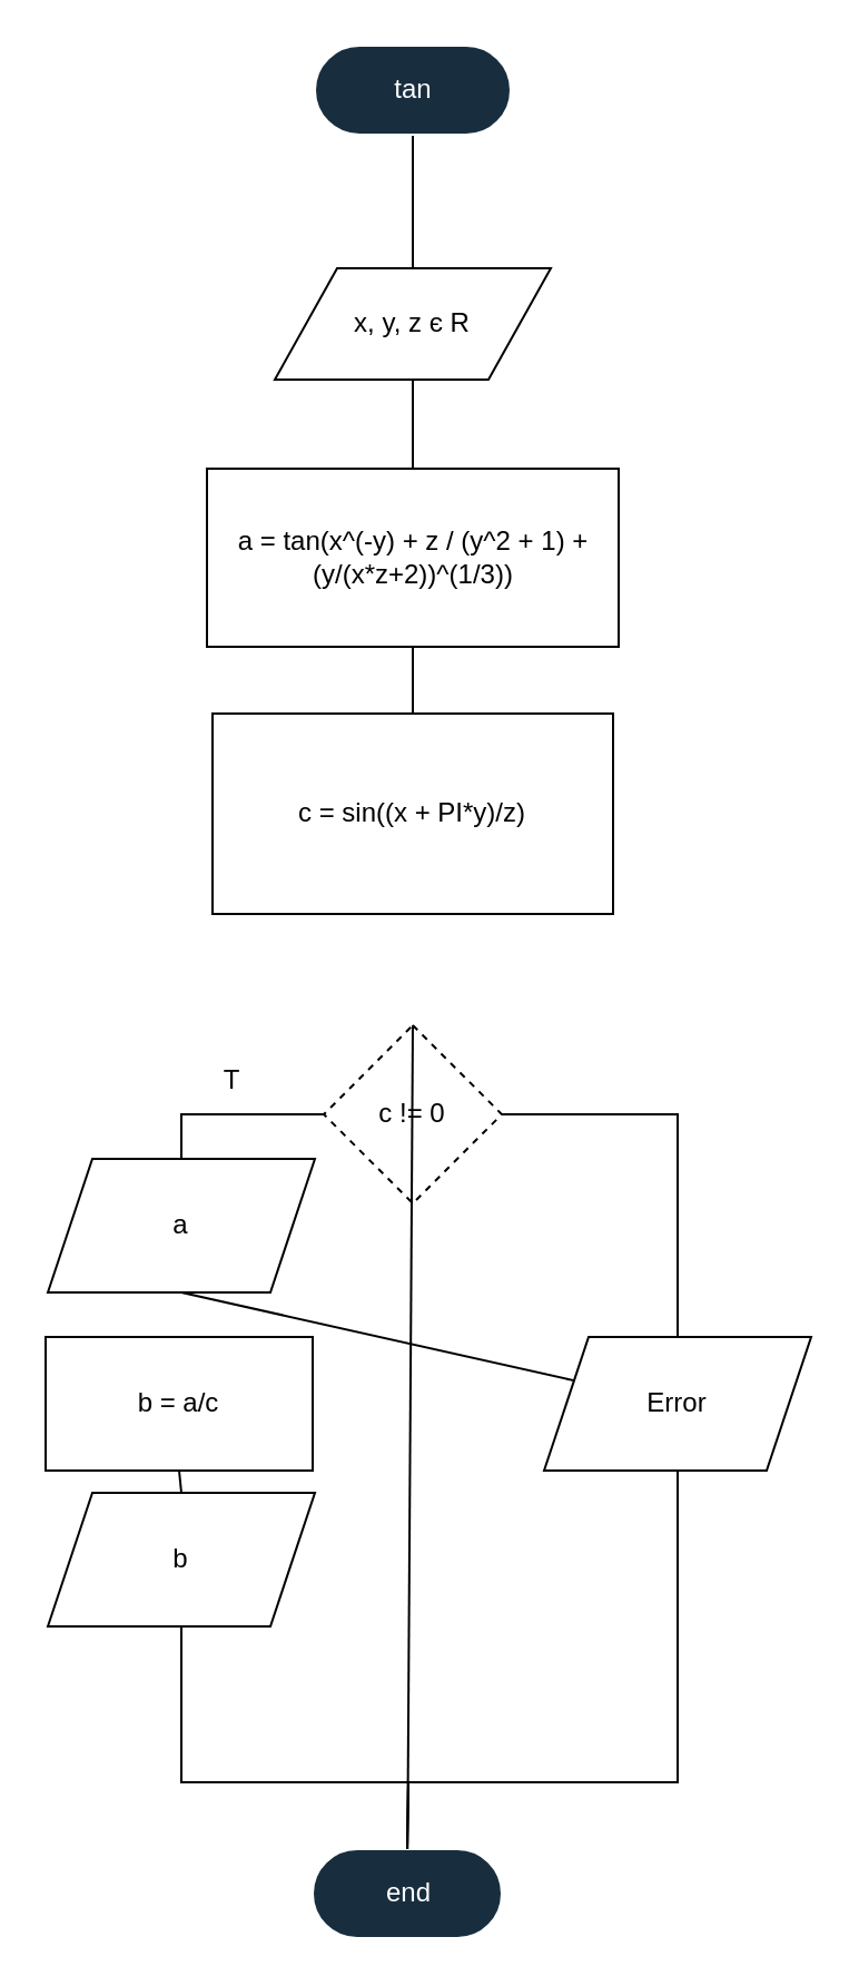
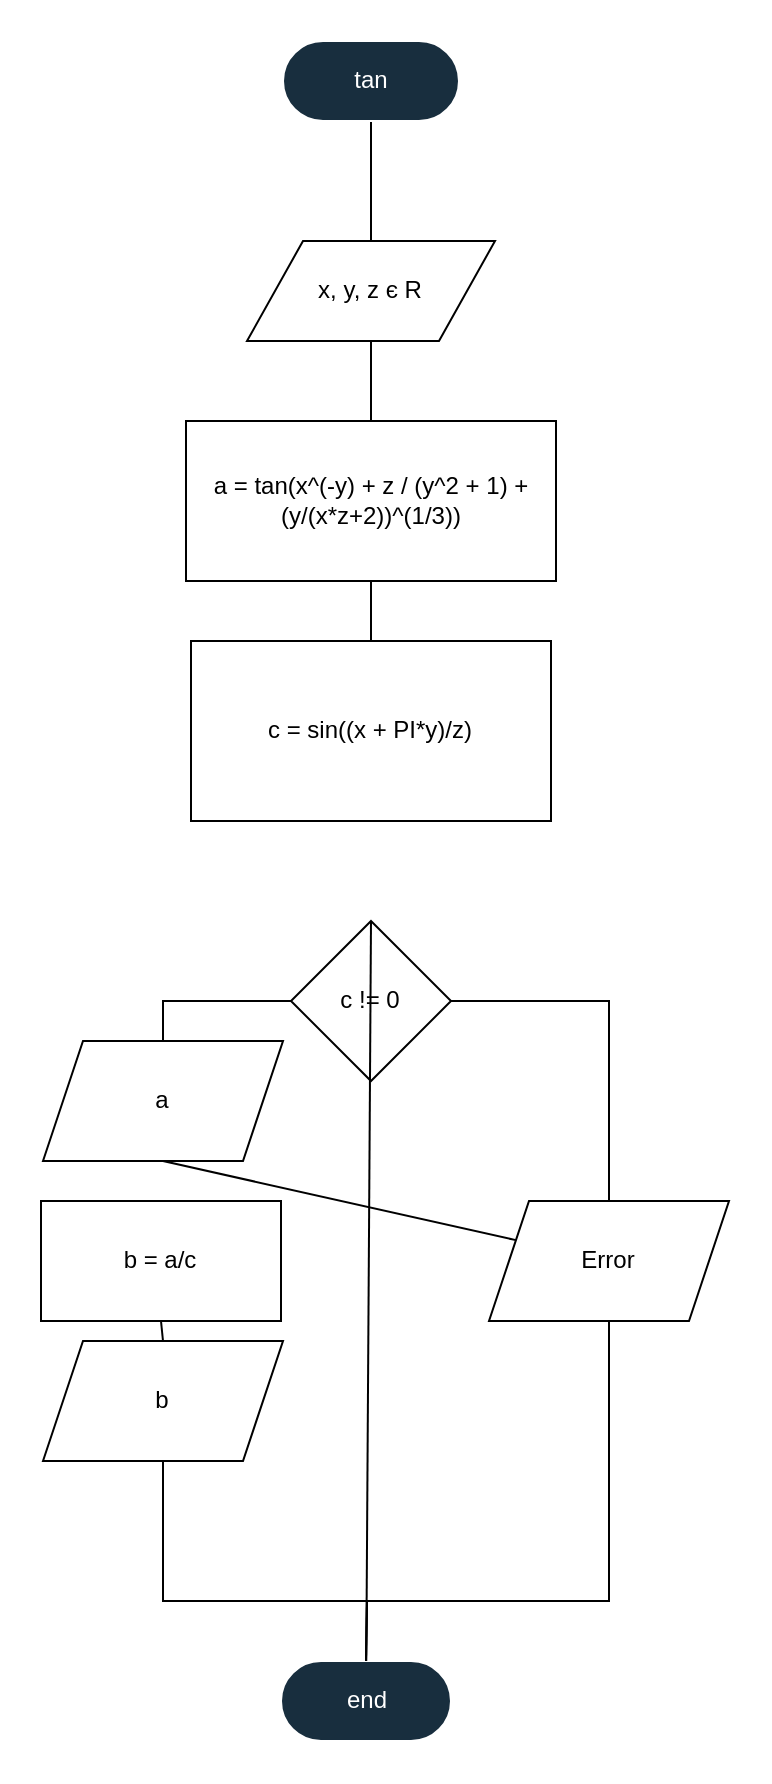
- <mxCell id="14" value="T" style="text;html=1;strokeColor=none;fillColor=none;align=center;verticalAlign=middle;whiteSpace=wrap;rounded=0;" vertex="1" parent="1"><mxGeometry x="74" y="470" width="60" height="30" as="geometry" /></mxCell>
- <mxCell id="12" value="c != 0" style="rhombus;whiteSpace=wrap;html=1;dashed=1;" vertex="1" parent="1"><mxGeometry x="145" y="460" width="80" height="80" as="geometry" /></mxCell>
+ <mxCell id="12" value="c != 0" style="rhombus;whiteSpace=wrap;html=1;" vertex="1" parent="1"><mxGeometry x="145" y="460" width="80" height="80" as="geometry" /></mxCell>
